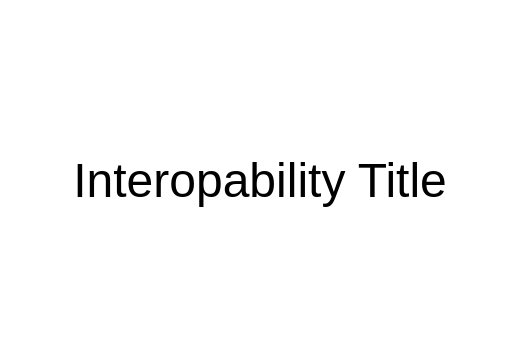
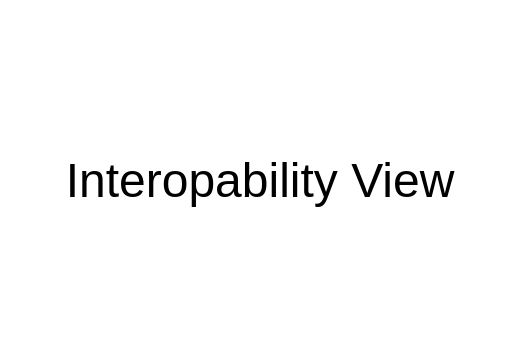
- <mxCell id="2" value="Interopability Title" style="text;html=1;strokeColor=none;fillColor=none;align=center;verticalAlign=middle;whiteSpace=wrap;rounded=0;fontSize=48;opacity=30;" vertex="1" parent="1"><mxGeometry x="20" y="20" width="480" height="320" as="geometry" /></mxCell>
+ <mxCell id="2" value="Interopability View" style="text;html=1;strokeColor=none;fillColor=none;align=center;verticalAlign=middle;whiteSpace=wrap;rounded=0;fontSize=48;opacity=30;" vertex="1" parent="1"><mxGeometry x="20" y="20" width="480" height="320" as="geometry" /></mxCell>
